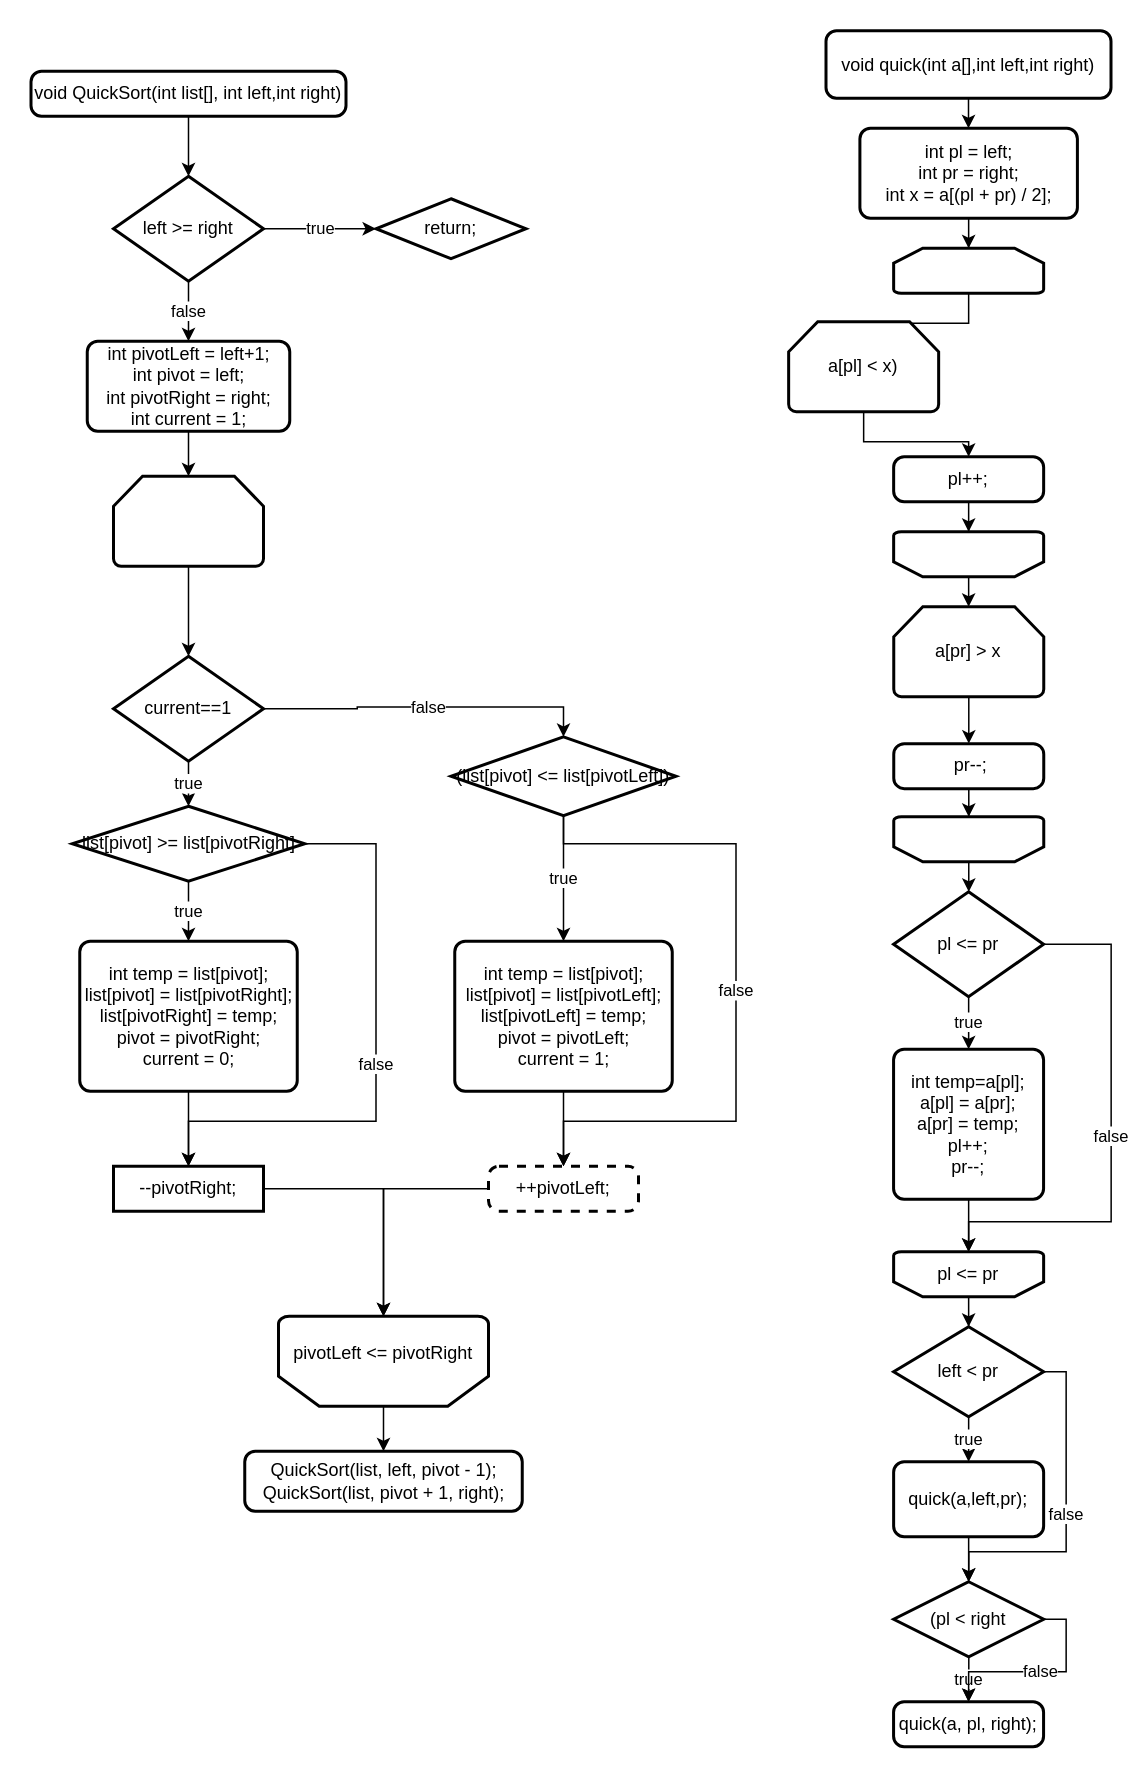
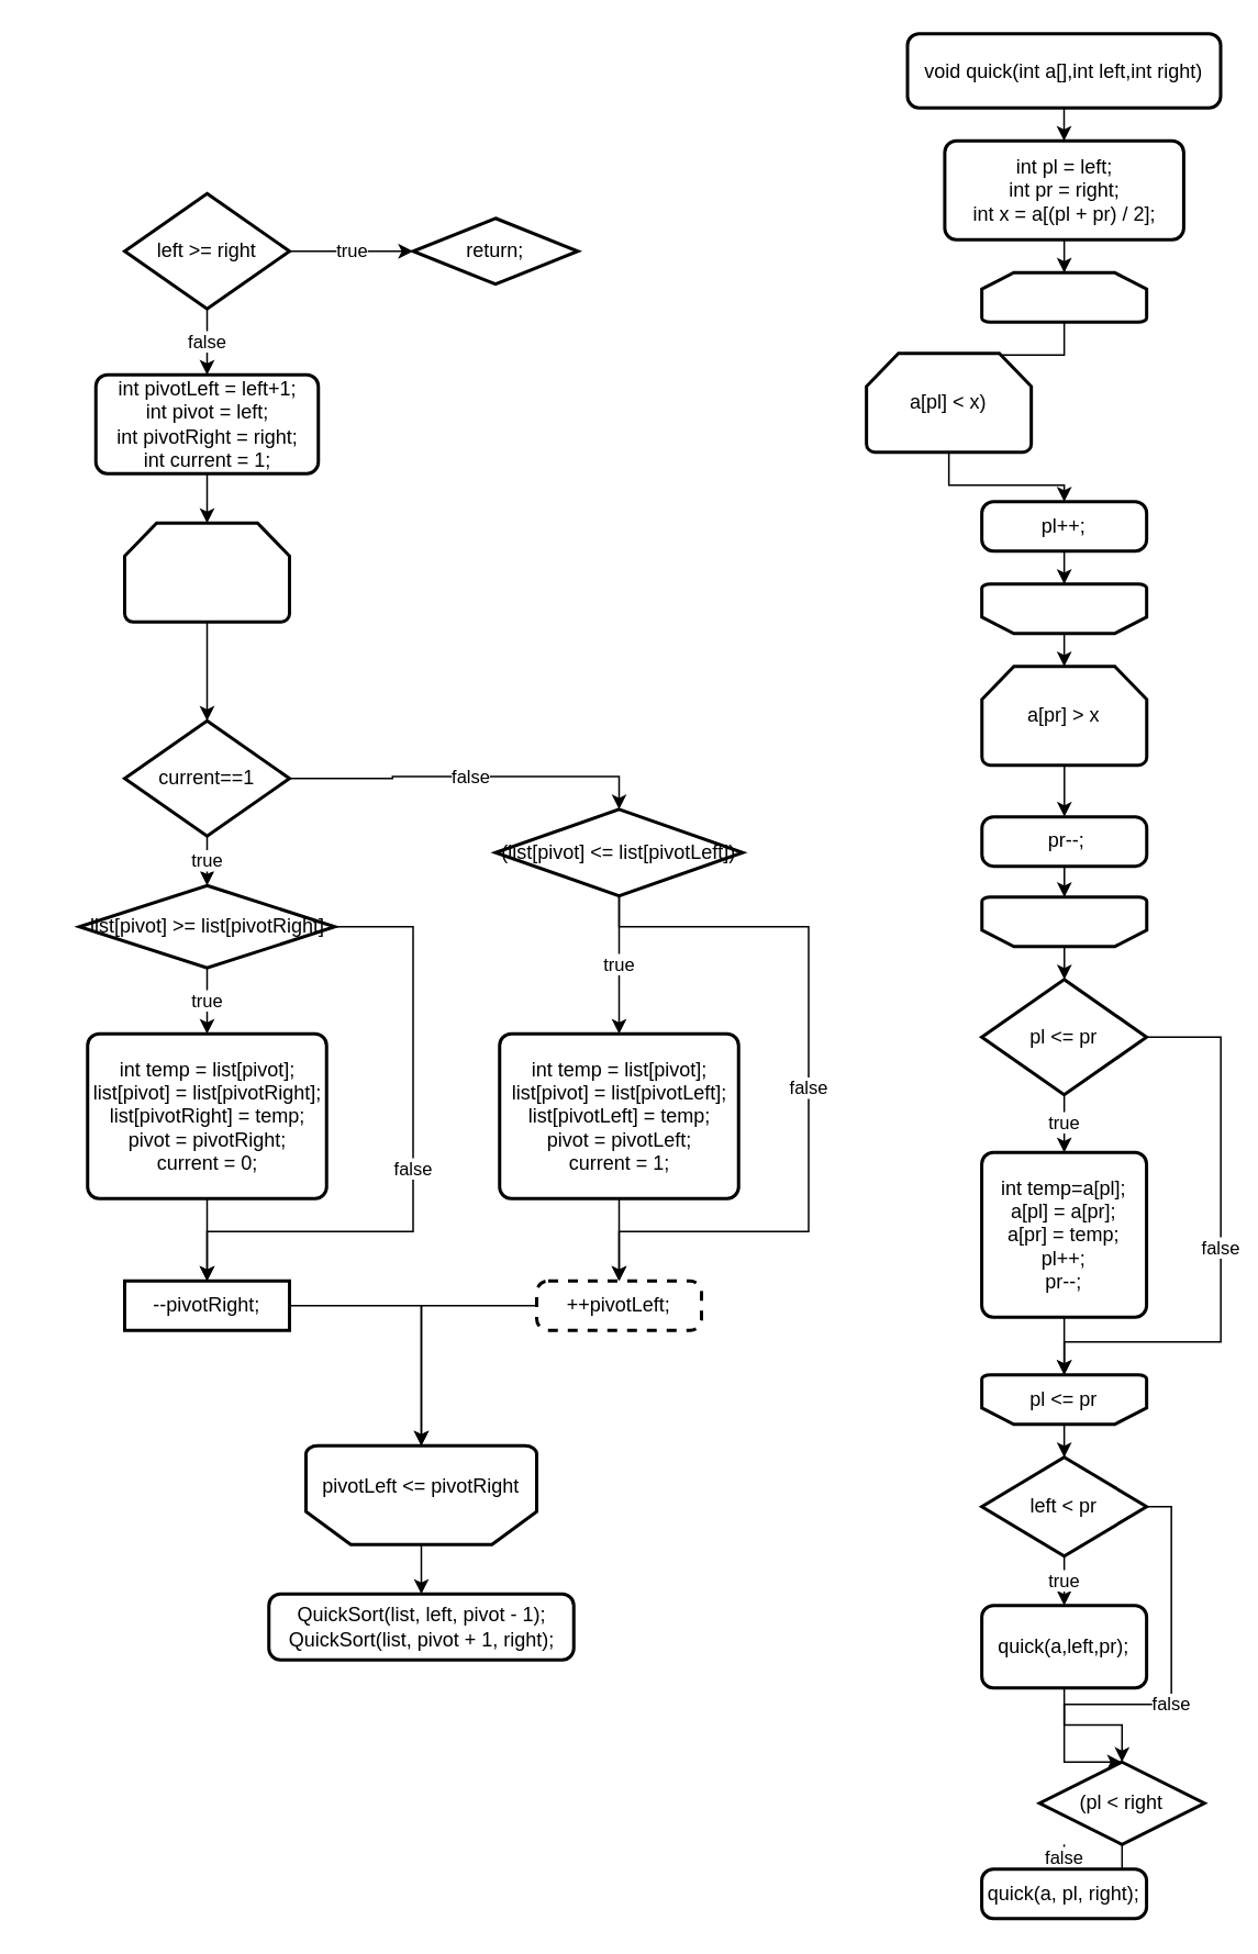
- <mxCell id="3" value="void QuickSort(int list[], int left,int right)" style="rounded=1;whiteSpace=wrap;html=1;absoluteArcSize=1;arcSize=14;strokeWidth=2;" vertex="1" parent="1"><mxGeometry x="20" y="47" width="210" height="30" as="geometry" /></mxCell>
- <mxCell id="2" style="edgeStyle=orthogonalEdgeStyle;rounded=0;orthogonalLoop=1;jettySize=auto;html=1;" edge="1" parent="1" source="3" target="6"><mxGeometry relative="1" as="geometry"><mxPoint x="125" y="117" as="targetPoint" /></mxGeometry></mxCell>
- <mxCell id="66" value="(pl &lt; right" style="strokeWidth=2;html=1;shape=mxgraph.flowchart.decision;whiteSpace=wrap;" vertex="1" parent="1"><mxGeometry x="595.15" y="1054" width="100" height="50" as="geometry" /></mxCell>
+ <mxCell id="66" value="(pl &lt; right" style="strokeWidth=2;html=1;shape=mxgraph.flowchart.decision;whiteSpace=wrap;" vertex="1" parent="1"><mxGeometry x="630.15" y="1069" width="100" height="50" as="geometry" /></mxCell>
